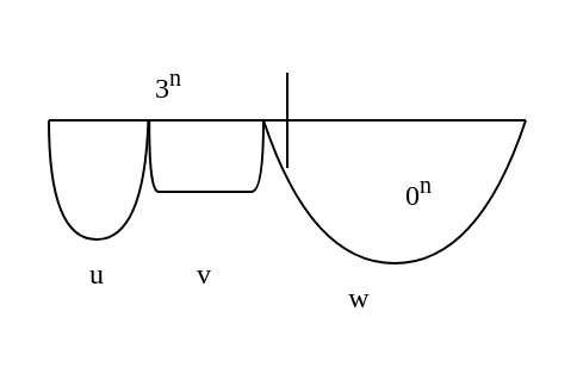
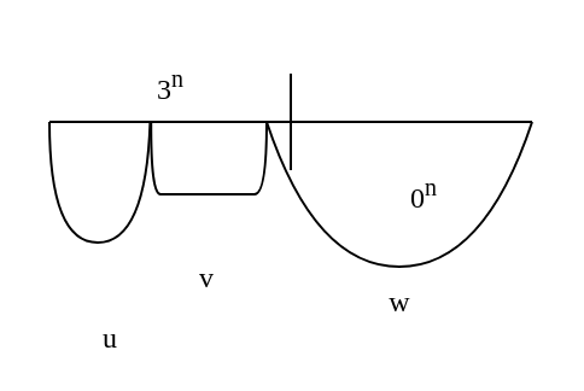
- <mxCell id="9" value="u" style="text;html=1;align=center;verticalAlign=middle;resizable=0;points=[];autosize=1;strokeColor=none;fillColor=none;fontFamily=Times New Roman;" vertex="1" parent="1"><mxGeometry x="25" y="100" width="30" height="30" as="geometry" /></mxCell>
+ <mxCell id="9" value="u" style="text;html=1;align=center;verticalAlign=middle;resizable=0;points=[];autosize=1;strokeColor=none;fillColor=none;fontFamily=Times New Roman;" vertex="1" parent="1"><mxGeometry x="30" y="125" width="30" height="30" as="geometry" /></mxCell>
- <mxCell id="11" value="w" style="text;html=1;align=center;verticalAlign=middle;resizable=0;points=[];autosize=1;strokeColor=none;fillColor=none;fontFamily=Times New Roman;" vertex="1" parent="1"><mxGeometry x="135" y="110" width="30" height="30" as="geometry" /></mxCell>
+ <mxCell id="11" value="w" style="text;html=1;align=center;verticalAlign=middle;resizable=0;points=[];autosize=1;strokeColor=none;fillColor=none;fontFamily=Times New Roman;" vertex="1" parent="1"><mxGeometry x="150" y="110" width="30" height="30" as="geometry" /></mxCell>
